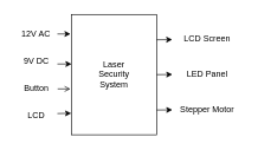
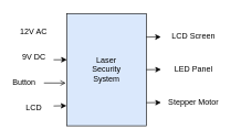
- <mxCell id="3" style="edgeStyle=orthogonalEdgeStyle;rounded=0;orthogonalLoop=1;jettySize=auto;html=1;exitX=1;exitY=0.5;exitDx=0;exitDy=0;entryX=-0.012;entryY=0.163;entryDx=0;entryDy=0;entryPerimeter=0;" edge="1" parent="1" source="4" target="2"><mxGeometry relative="1" as="geometry" /></mxCell>
- <mxCell id="2" value="Laser&lt;br&gt;Security&lt;br&gt;System" style="rounded=0;whiteSpace=wrap;html=1;" vertex="1" parent="1"><mxGeometry x="100" y="20" width="120" height="170" as="geometry" /></mxCell>
+ <mxCell id="2" value="Laser&lt;br&gt;Security&lt;br&gt;System" style="rounded=0;whiteSpace=wrap;html=1;fillColor=#dae8fc;" vertex="1" parent="1"><mxGeometry x="100" y="20" width="120" height="170" as="geometry" /></mxCell>
- <mxCell id="6" value="Button" style="text;html=1;align=center;verticalAlign=middle;resizable=0;points=[];autosize=1;strokeColor=none;fillColor=none;" vertex="1" parent="1"><mxGeometry x="20" y="109.5" width="60" height="30" as="geometry" /></mxCell>
+ <mxCell id="6" value="Button" style="text;html=1;align=center;verticalAlign=middle;resizable=0;points=[];autosize=1;strokeColor=none;fillColor=none;" vertex="1" parent="1"><mxGeometry x="5" y="109.5" width="60" height="30" as="geometry" /></mxCell>
